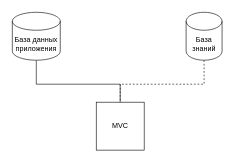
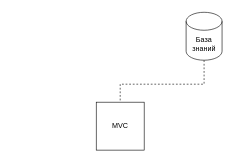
- <mxCell id="6" value="База данных приложения" style="shape=cylinder3;whiteSpace=wrap;html=1;boundedLbl=1;backgroundOutline=1;size=15;" parent="1" vertex="1"><mxGeometry x="20" y="20" width="80" height="80" as="geometry" /></mxCell>
- <mxCell id="5" style="edgeStyle=orthogonalEdgeStyle;rounded=0;orthogonalLoop=1;jettySize=auto;html=1;endArrow=none;endFill=0;" parent="1" source="6" target="4" edge="1"><mxGeometry relative="1" as="geometry"><Array as="points"><mxPoint x="200" y="140" /></Array></mxGeometry></mxCell>
